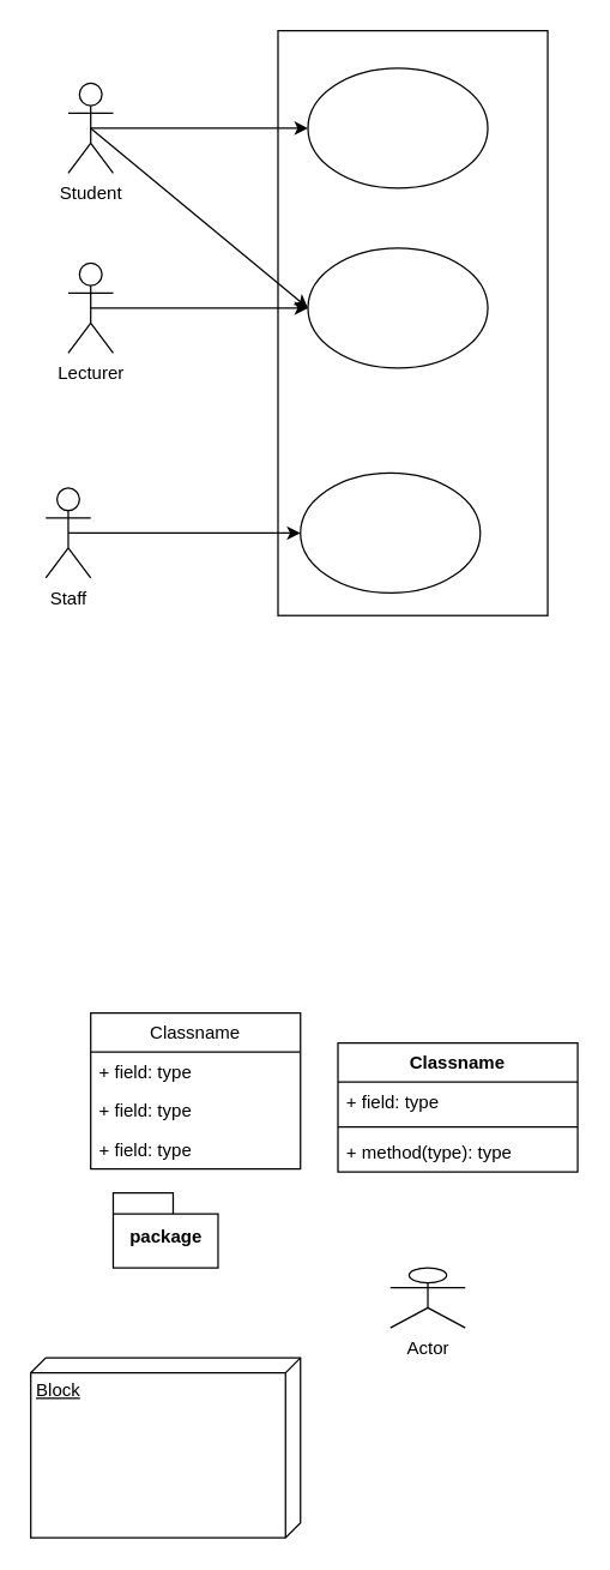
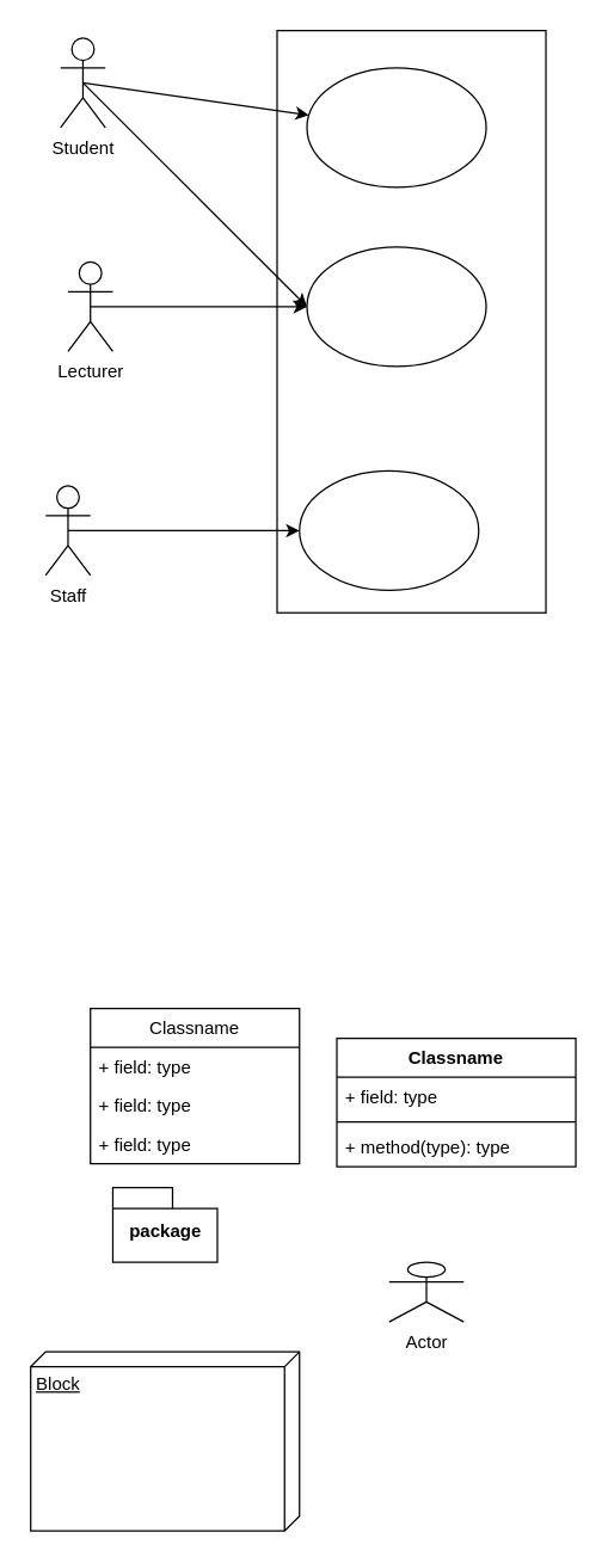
- <mxCell id="3" value="Student" style="shape=umlActor;verticalLabelPosition=bottom;verticalAlign=top;html=1;outlineConnect=0;" parent="1" vertex="1"><mxGeometry x="45" y="55" width="30" height="60" as="geometry" /></mxCell>
+ <mxCell id="3" value="Student" style="shape=umlActor;verticalLabelPosition=bottom;verticalAlign=top;html=1;outlineConnect=0;" parent="1" vertex="1"><mxGeometry x="40" y="25" width="30" height="60" as="geometry" /></mxCell>
